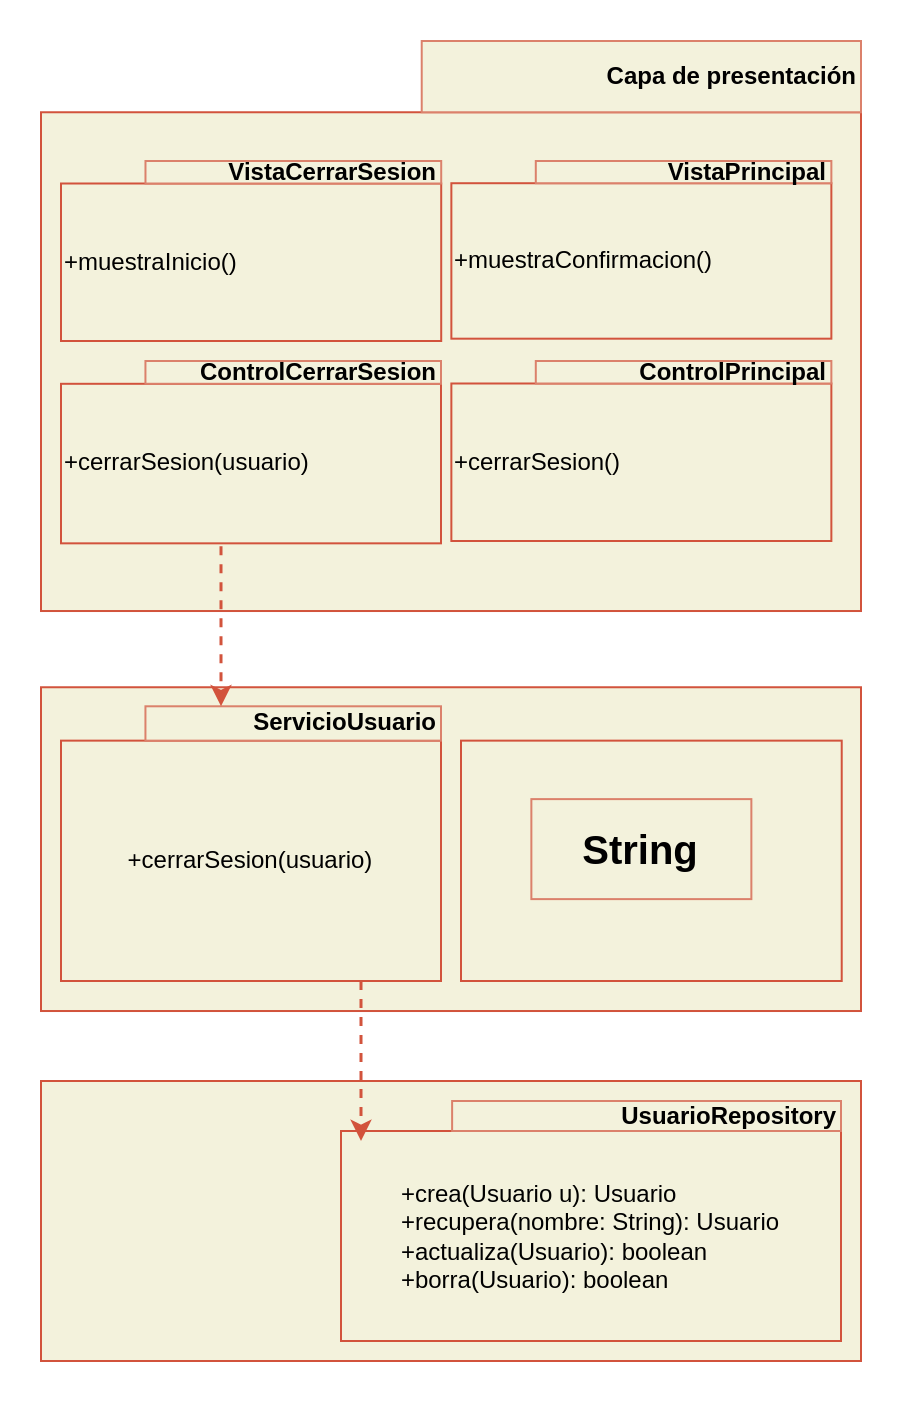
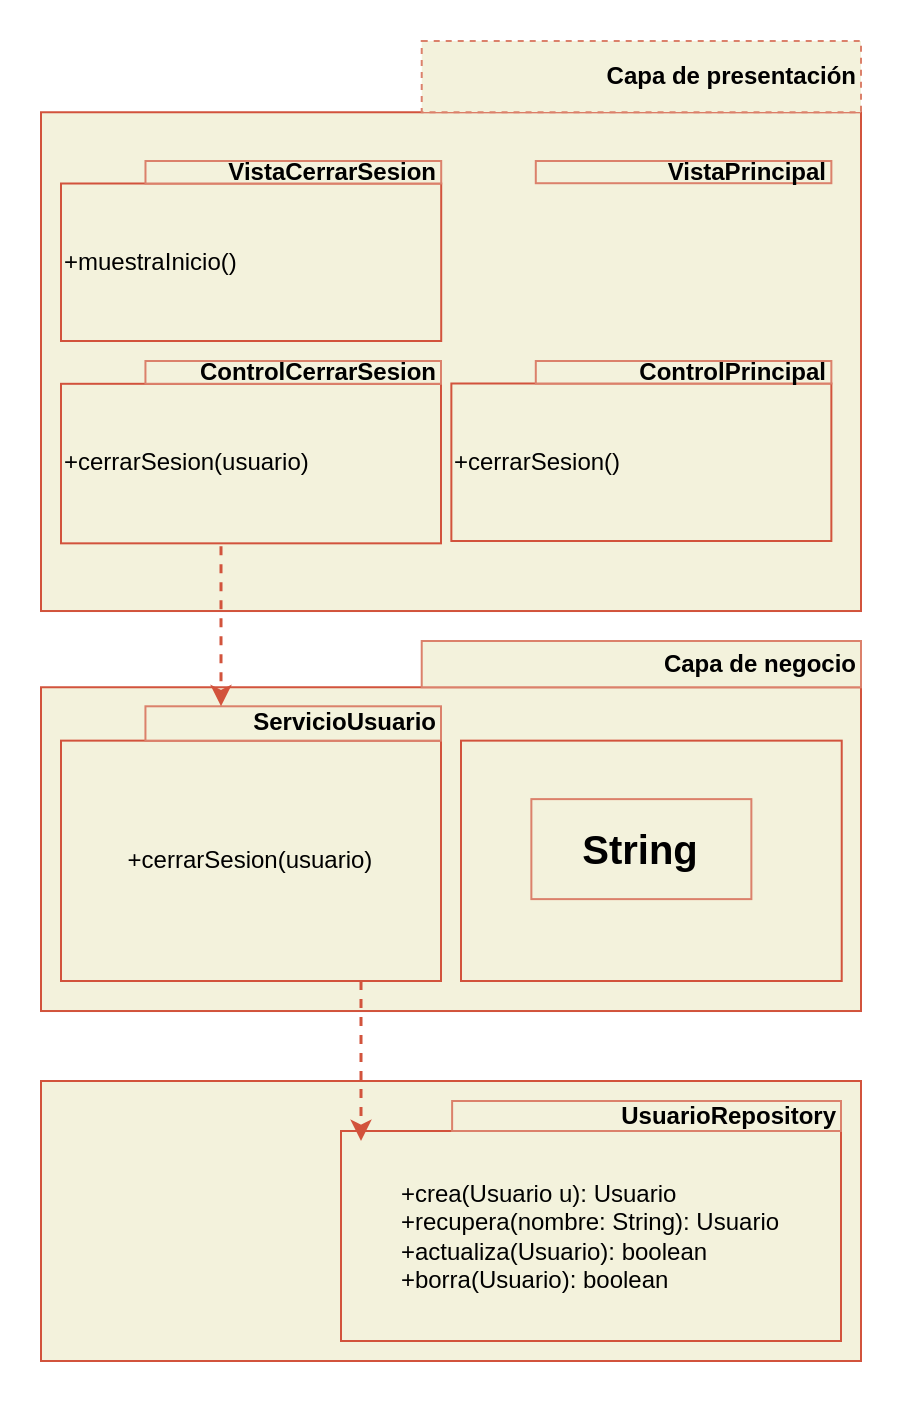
- <mxCell id="4" value="&lt;b&gt;Capa de presentación&lt;/b&gt;" style="whiteSpace=wrap;html=1;fillColor=#f3f2dc;strokeColor=#db816b;align=right;" parent="2" vertex="1"><mxGeometry x="190.356" width="219.644" height="35.625" as="geometry" /></mxCell>
+ <mxCell id="4" value="&lt;b&gt;Capa de presentación&lt;/b&gt;" style="whiteSpace=wrap;html=1;fillColor=#f3f2dc;strokeColor=#db816b;align=right;dashed=1;" parent="2" vertex="1"><mxGeometry x="190.356" width="219.644" height="35.625" as="geometry" /></mxCell>
- <mxCell id="6" value="+muestraConfirmacion()" style="whiteSpace=wrap;html=1;fillColor=#f3f2dc;strokeColor=#d2533c;align=left;" parent="5" vertex="1"><mxGeometry y="11.105" width="190.0" height="77.735" as="geometry" /></mxCell>
+ <mxCell id="19" value="&lt;b&gt;Capa de negocio&lt;br&gt;&lt;/b&gt;" style="whiteSpace=wrap;html=1;fillColor=#f3f2dc;strokeColor=#db816b;align=right;" parent="17" vertex="1"><mxGeometry x="190.356" width="219.644" height="23.125" as="geometry" /></mxCell>
